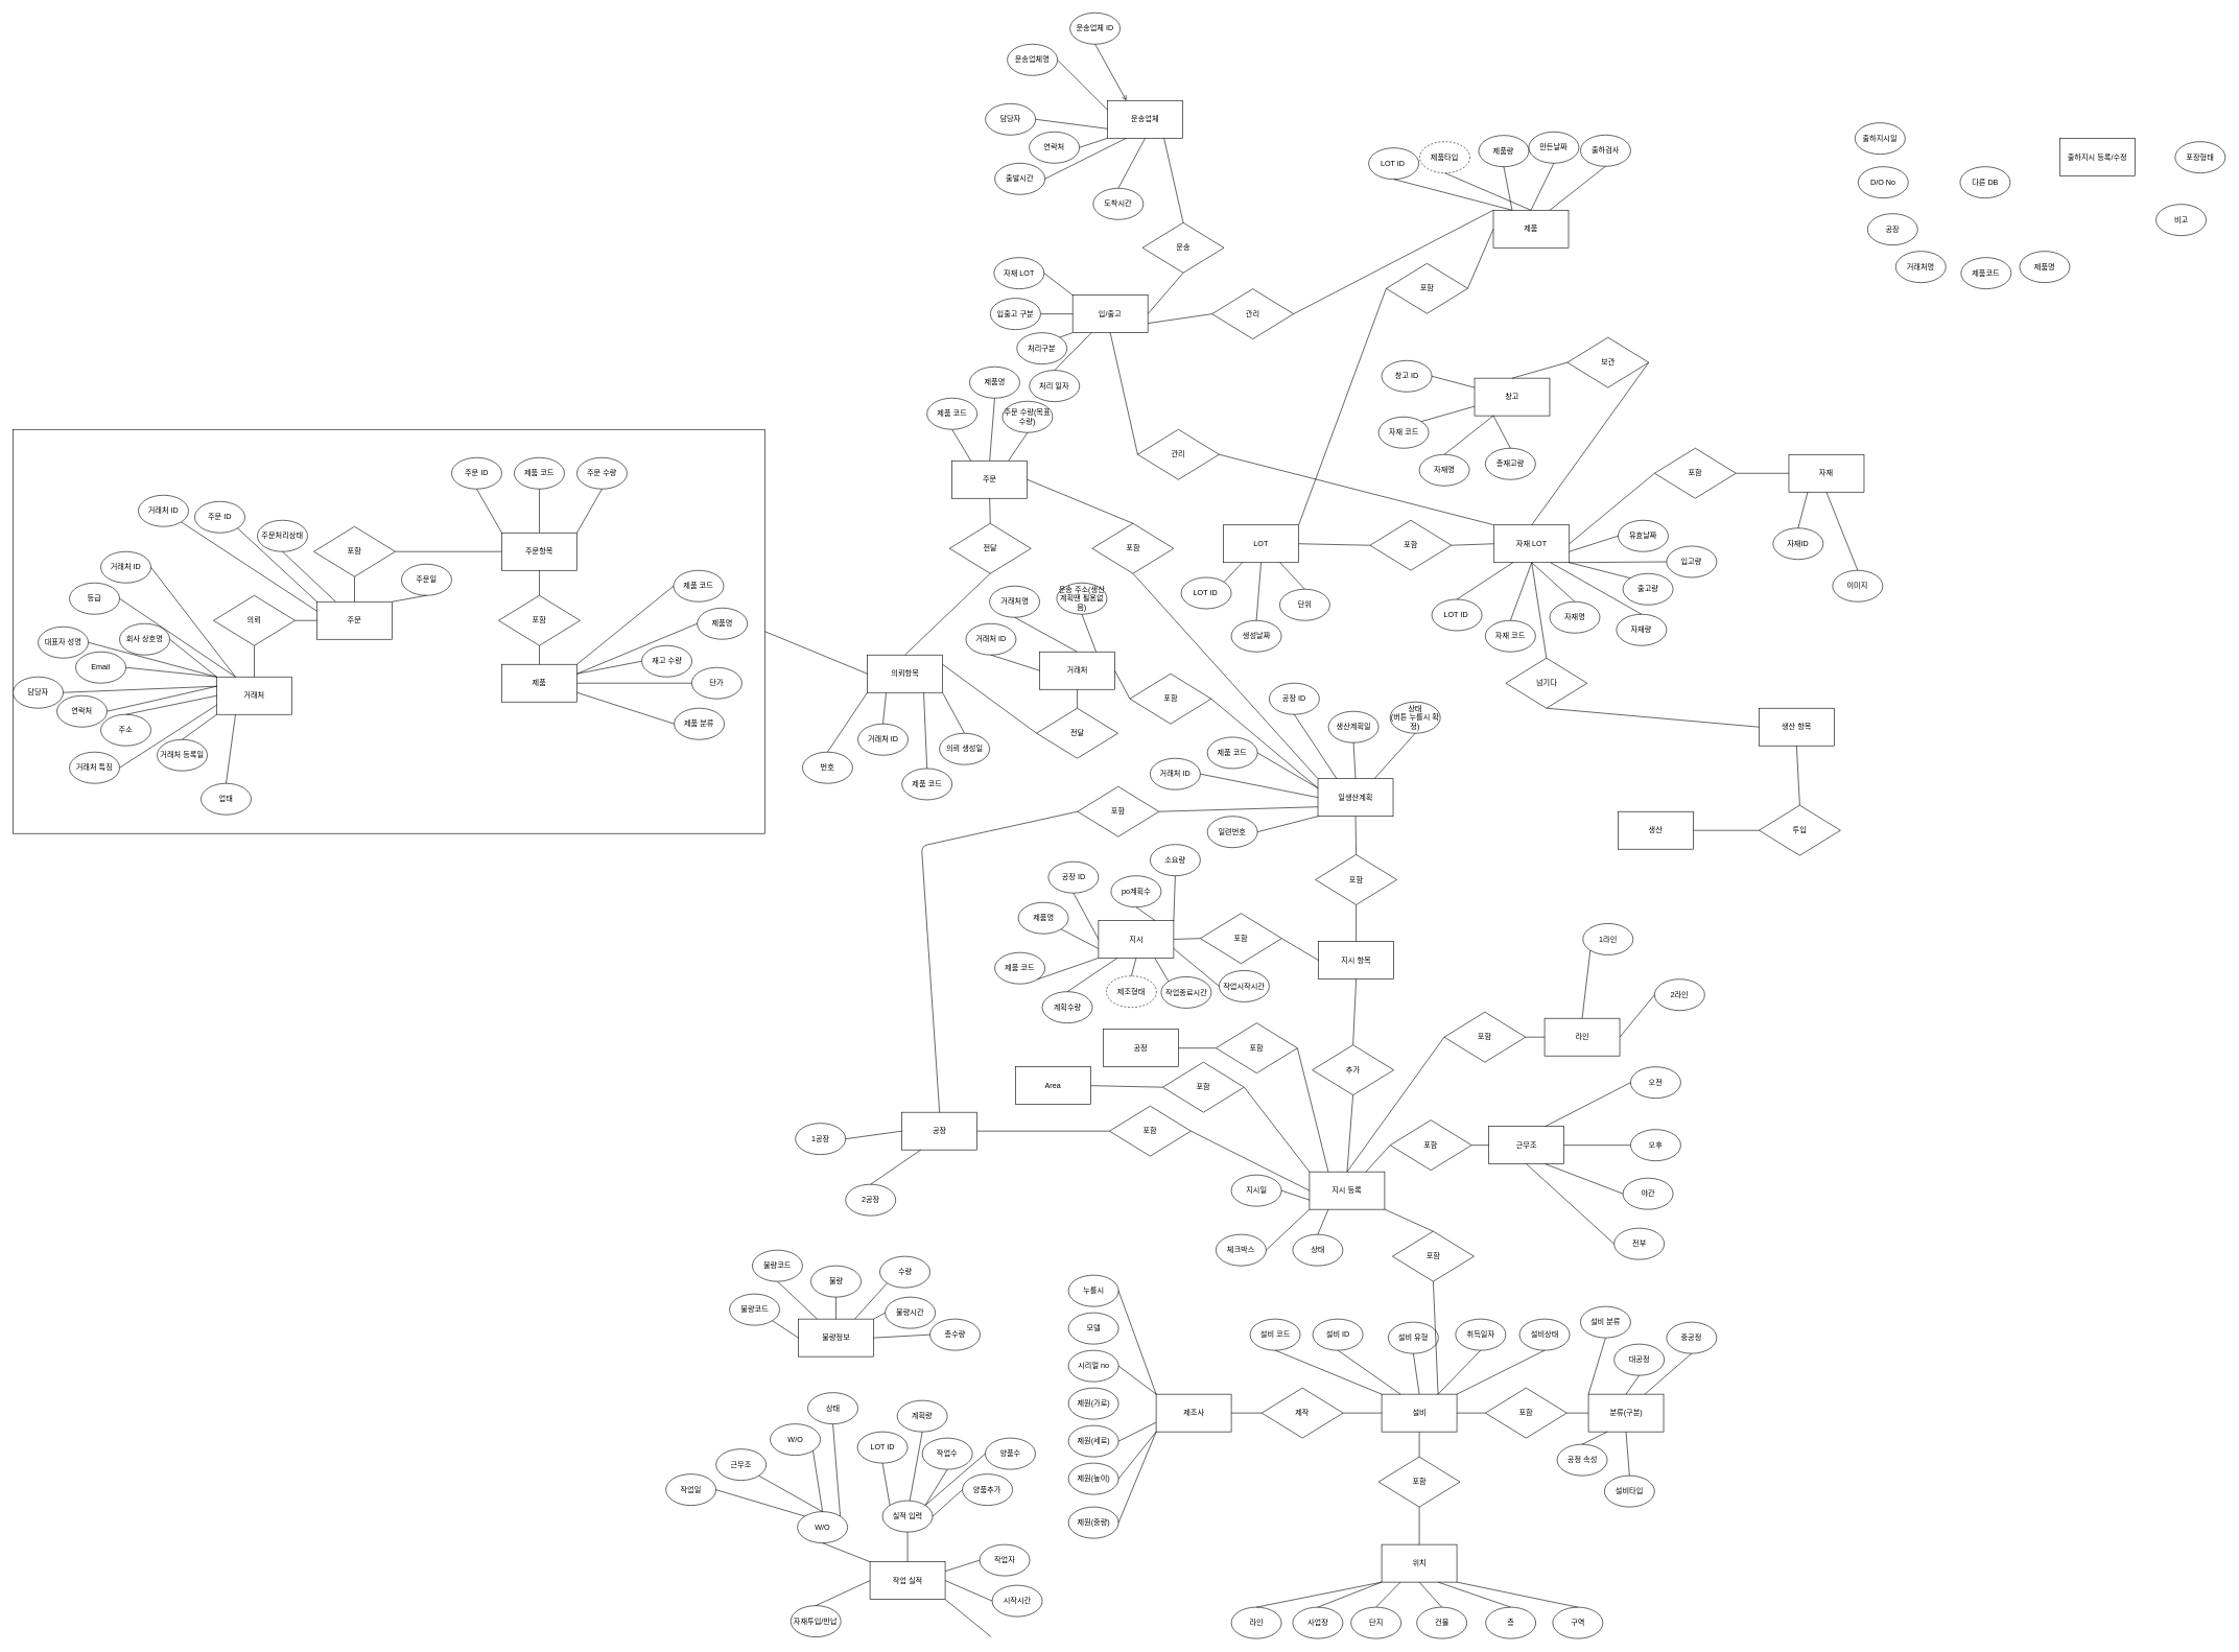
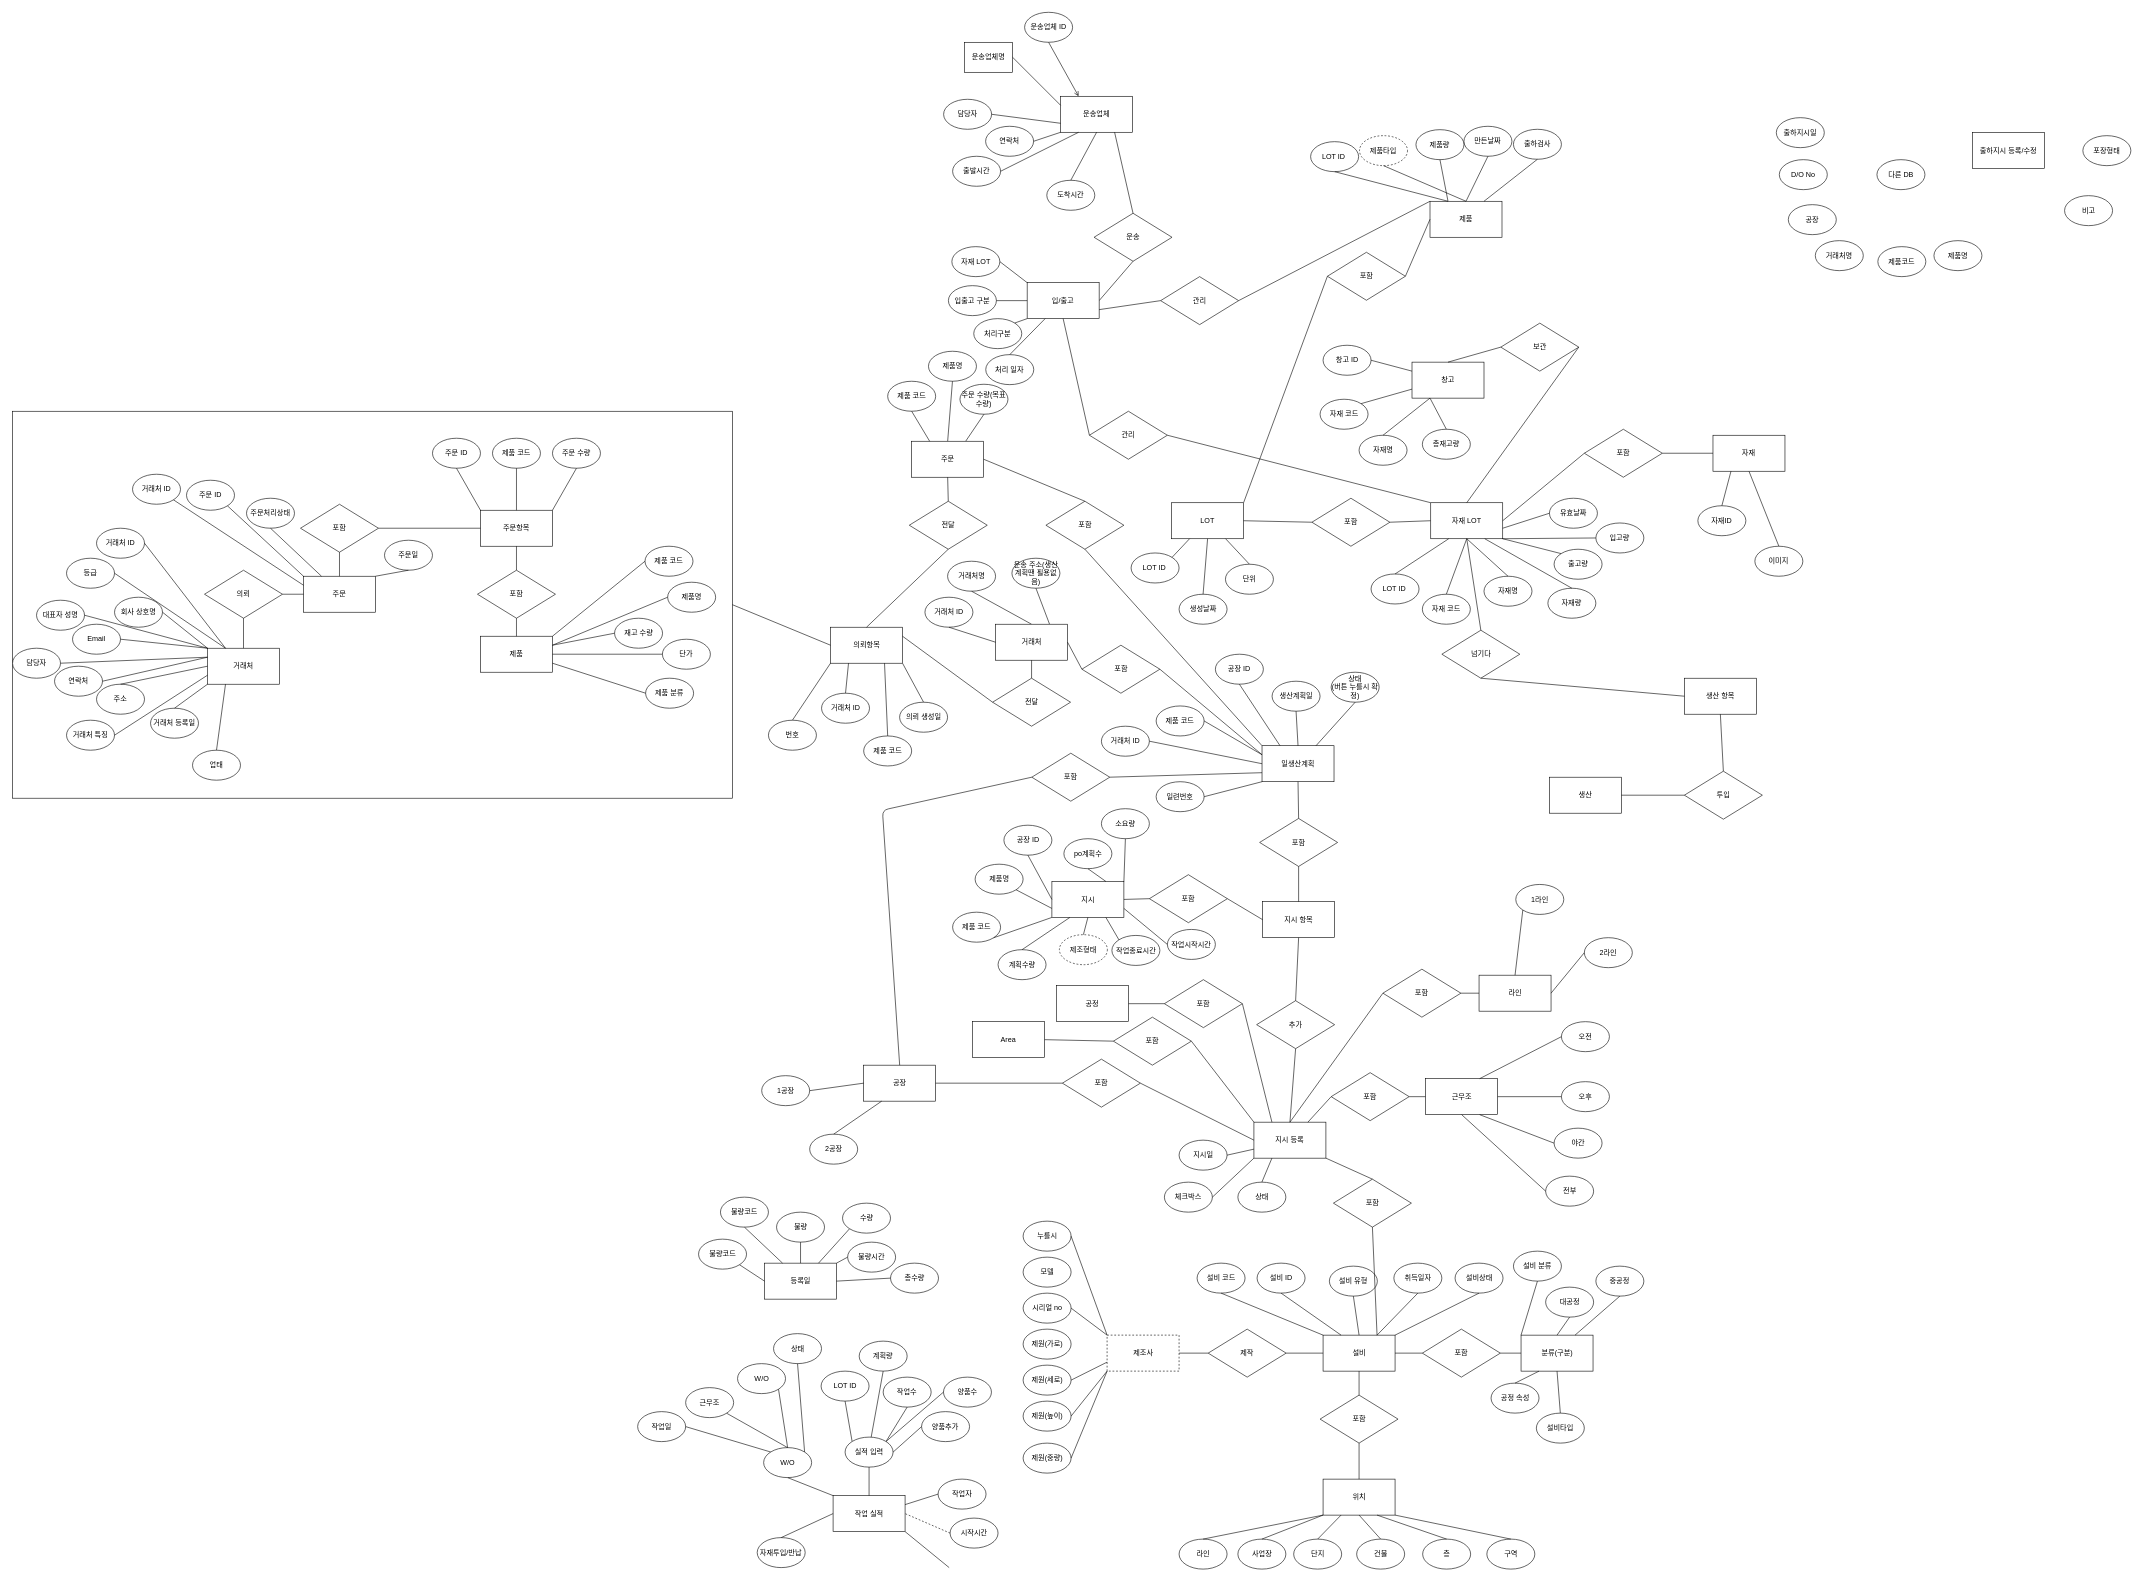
- <mxCell id="35" value="운송업체명" style="ellipse;whiteSpace=wrap;html=1;" vertex="1" parent="1"><mxGeometry x="1607" y="70" width="80" height="50" as="geometry" /></mxCell>
+ <mxCell id="35" value="운송업체명" style="whiteSpace=wrap;html=1;rounded=0;" vertex="1" parent="1"><mxGeometry x="1607" y="70" width="80" height="50" as="geometry" /></mxCell>
- <mxCell id="176" value="지시일" style="ellipse;whiteSpace=wrap;html=1;" vertex="1" parent="1"><mxGeometry x="1964.5" y="1875" width="80" height="50" as="geometry" /></mxCell>
+ <mxCell id="176" value="지시일" style="ellipse;whiteSpace=wrap;html=1;" vertex="1" parent="1"><mxGeometry x="1964.5" y="1900" width="80" height="50" as="geometry" /></mxCell>
- <mxCell id="215" value="불량정보" style="rounded=0;whiteSpace=wrap;html=1;" vertex="1" parent="1"><mxGeometry x="1273.5" y="2105" width="120" height="60" as="geometry" /></mxCell>
+ <mxCell id="215" value="등록일" style="rounded=0;whiteSpace=wrap;html=1;" vertex="1" parent="1"><mxGeometry x="1273.5" y="2105" width="120" height="60" as="geometry" /></mxCell>
- <mxCell id="104" value="제조사" style="rounded=0;whiteSpace=wrap;html=1;" vertex="1" parent="1"><mxGeometry x="1844.5" y="2225" width="120" height="60" as="geometry" /></mxCell>
+ <mxCell id="104" value="제조사" style="rounded=0;whiteSpace=wrap;html=1;dashed=1;" vertex="1" parent="1"><mxGeometry x="1844.5" y="2225" width="120" height="60" as="geometry" /></mxCell>
- <mxCell id="241" value="" style="endArrow=none;html=1;exitX=0;exitY=0.5;exitDx=0;exitDy=0;entryX=1;entryY=0.5;entryDx=0;entryDy=0;" edge="1" parent="1" source="236" target="204"><mxGeometry width="50" height="50" relative="1" as="geometry"><mxPoint x="1572.75" y="2500" as="sourcePoint" /><mxPoint x="1517.75" y="2517.5" as="targetPoint" /></mxGeometry></mxCell>
+ <mxCell id="241" value="" style="endArrow=none;html=1;exitX=0;exitY=0.5;exitDx=0;exitDy=0;entryX=1;entryY=0.5;entryDx=0;entryDy=0;dashed=1;" edge="1" parent="1" source="236" target="204"><mxGeometry width="50" height="50" relative="1" as="geometry"><mxPoint x="1572.75" y="2500" as="sourcePoint" /><mxPoint x="1517.75" y="2517.5" as="targetPoint" /></mxGeometry></mxCell>
